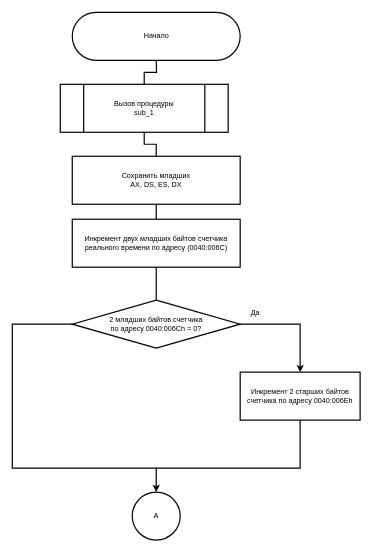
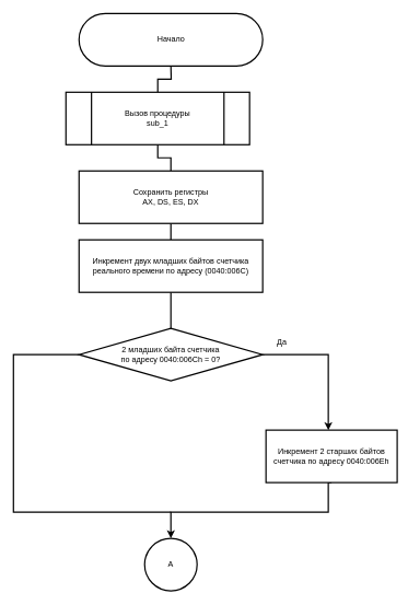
- <mxCell id="6" value="&lt;font style=&quot;font-size: 12px&quot;&gt;Сохранить младших&lt;br&gt;AX, DS, ES, DX&lt;/font&gt;" style="whiteSpace=wrap;html=1;rounded=0;verticalAlign=middle;arcSize=6;labelPosition=center;verticalLabelPosition=middle;align=center;strokeWidth=2;" parent="1" vertex="1"><mxGeometry x="120" y="260" width="280" height="80" as="geometry" /></mxCell>
+ <mxCell id="6" value="&lt;font style=&quot;font-size: 12px&quot;&gt;Сохранить регистры&lt;br&gt;AX, DS, ES, DX&lt;/font&gt;" style="whiteSpace=wrap;html=1;rounded=0;verticalAlign=middle;arcSize=6;labelPosition=center;verticalLabelPosition=middle;align=center;strokeWidth=2;" parent="1" vertex="1"><mxGeometry x="120" y="260" width="280" height="80" as="geometry" /></mxCell>
- <mxCell id="11" value="&lt;font style=&quot;font-size: 12px&quot;&gt;2 младших байтов счетчика &lt;br&gt;по адресу 0040:006Ch = 0?&lt;/font&gt;" style="rhombus;whiteSpace=wrap;html=1;rounded=0;arcSize=6;strokeWidth=2;" parent="1" vertex="1"><mxGeometry x="120" y="500" width="280" height="80" as="geometry" /></mxCell>
+ <mxCell id="11" value="&lt;font style=&quot;font-size: 12px&quot;&gt;2 младших байта счетчика &lt;br&gt;по адресу 0040:006Ch = 0?&lt;/font&gt;" style="rhombus;whiteSpace=wrap;html=1;rounded=0;arcSize=6;strokeWidth=2;" parent="1" vertex="1"><mxGeometry x="120" y="500" width="280" height="80" as="geometry" /></mxCell>
- <mxCell id="13" value="&lt;font style=&quot;font-size: 12px&quot;&gt;Инкремент 2 старших байтов счетчика по адресу 0040:006Eh&lt;/font&gt;" style="whiteSpace=wrap;html=1;rounded=0;arcSize=6;strokeWidth=2;" parent="1" vertex="1"><mxGeometry x="400" y="620" width="200" height="80" as="geometry" /></mxCell>
+ <mxCell id="13" value="&lt;font style=&quot;font-size: 12px&quot;&gt;Инкремент 2 старших байтов счетчика по адресу 0040:006Eh&lt;/font&gt;" style="whiteSpace=wrap;html=1;rounded=0;arcSize=6;strokeWidth=2;" parent="1" vertex="1"><mxGeometry x="405" y="655" width="200" height="80" as="geometry" /></mxCell>
